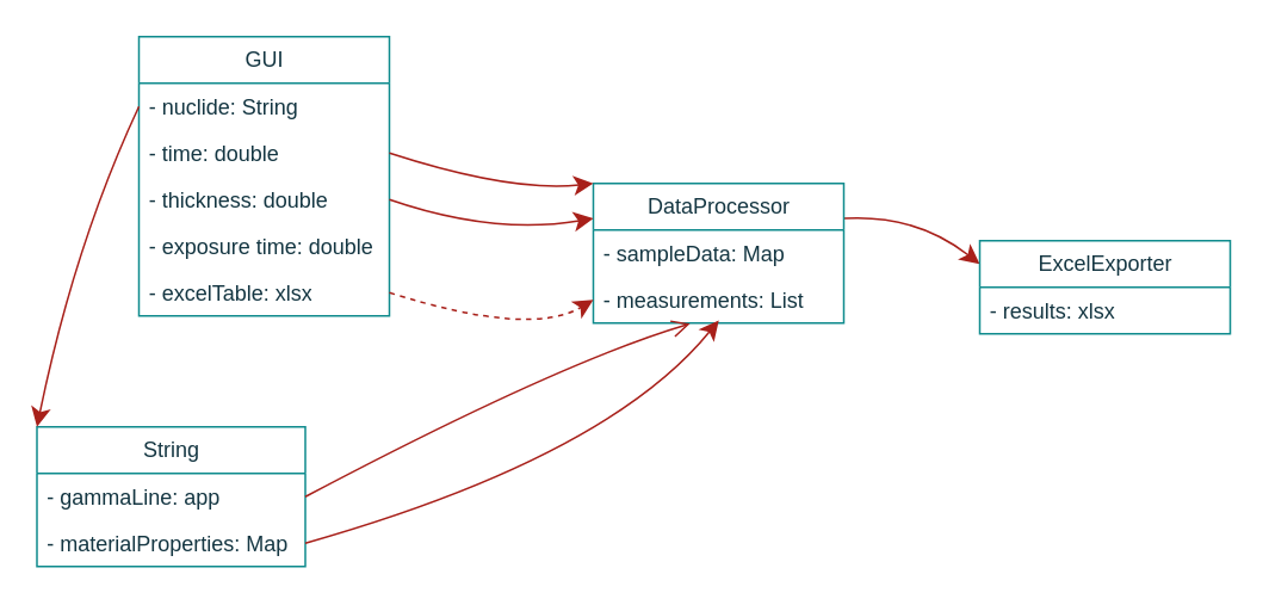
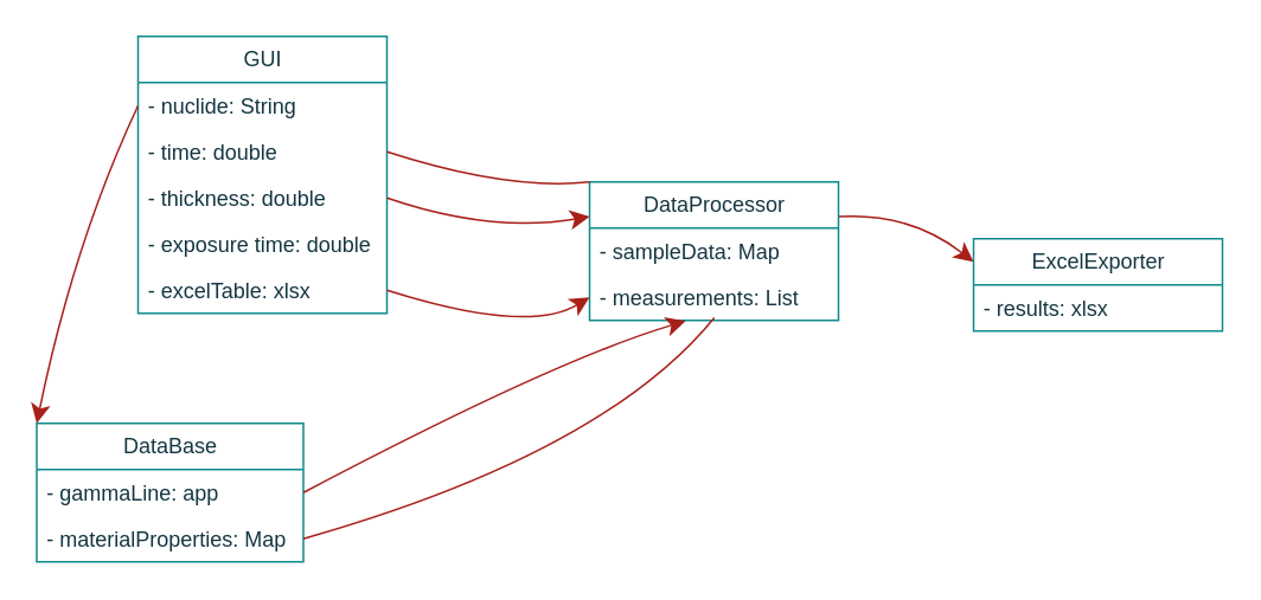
- <mxCell id="12" style="edgeStyle=none;curved=1;rounded=0;orthogonalLoop=1;jettySize=auto;html=1;exitX=1;exitY=0.5;exitDx=0;exitDy=0;entryX=0;entryY=0;entryDx=0;entryDy=0;fontSize=12;startSize=8;endSize=8;labelBackgroundColor=none;strokeColor=#A8201A;fontColor=default;" edge="1" parent="1" source="4" target="9"><mxGeometry relative="1" as="geometry"><Array as="points"><mxPoint x="285" y="107" /></Array></mxGeometry></mxCell>
+ <mxCell id="12" style="edgeStyle=none;curved=1;rounded=0;orthogonalLoop=1;jettySize=auto;html=1;exitX=1;exitY=0.5;exitDx=0;exitDy=0;entryX=0;entryY=0;entryDx=0;entryDy=0;fontSize=12;startSize=8;endSize=8;labelBackgroundColor=none;strokeColor=#A8201A;fontColor=default;endArrow=none;" edge="1" parent="1" source="4" target="9"><mxGeometry relative="1" as="geometry"><Array as="points"><mxPoint x="285" y="107" /></Array></mxGeometry></mxCell>
- <mxCell id="20" style="edgeStyle=none;curved=1;rounded=0;orthogonalLoop=1;jettySize=auto;html=1;exitX=1;exitY=0.5;exitDx=0;exitDy=0;entryX=0;entryY=0.5;entryDx=0;entryDy=0;fontSize=12;startSize=8;endSize=8;labelBackgroundColor=none;strokeColor=#A8201A;fontColor=default;dashed=1;" edge="1" parent="1" source="7" target="11"><mxGeometry relative="1" as="geometry"><Array as="points"><mxPoint x="296" y="188" /></Array></mxGeometry></mxCell>
+ <mxCell id="20" style="edgeStyle=none;curved=1;rounded=0;orthogonalLoop=1;jettySize=auto;html=1;exitX=1;exitY=0.5;exitDx=0;exitDy=0;entryX=0;entryY=0.5;entryDx=0;entryDy=0;fontSize=12;startSize=8;endSize=8;labelBackgroundColor=none;strokeColor=#A8201A;fontColor=default;" edge="1" parent="1" source="7" target="11"><mxGeometry relative="1" as="geometry"><Array as="points"><mxPoint x="296" y="188" /></Array></mxGeometry></mxCell>
- <mxCell id="18" style="edgeStyle=none;curved=1;rounded=0;orthogonalLoop=1;jettySize=auto;html=1;exitX=1;exitY=0.5;exitDx=0;exitDy=0;fontSize=12;startSize=8;endSize=8;entryX=0.386;entryY=1.014;entryDx=0;entryDy=0;entryPerimeter=0;labelBackgroundColor=none;strokeColor=#A8201A;fontColor=default;endArrow=open;" edge="1" parent="1" source="15" target="11"><mxGeometry relative="1" as="geometry"><mxPoint x="376" y="187" as="targetPoint" /><Array as="points"><mxPoint x="312" y="202" /></Array></mxGeometry></mxCell>
+ <mxCell id="18" style="edgeStyle=none;curved=1;rounded=0;orthogonalLoop=1;jettySize=auto;html=1;exitX=1;exitY=0.5;exitDx=0;exitDy=0;fontSize=12;startSize=8;endSize=8;entryX=0.386;entryY=1.014;entryDx=0;entryDy=0;entryPerimeter=0;labelBackgroundColor=none;strokeColor=#A8201A;fontColor=default;" edge="1" parent="1" source="15" target="11"><mxGeometry relative="1" as="geometry"><mxPoint x="376" y="187" as="targetPoint" /><Array as="points"><mxPoint x="312" y="202" /></Array></mxGeometry></mxCell>
- <mxCell id="19" style="edgeStyle=none;curved=1;rounded=0;orthogonalLoop=1;jettySize=auto;html=1;exitX=1;exitY=0.5;exitDx=0;exitDy=0;entryX=0.501;entryY=0.94;entryDx=0;entryDy=0;entryPerimeter=0;fontSize=12;startSize=8;endSize=8;labelBackgroundColor=none;strokeColor=#A8201A;fontColor=default;" edge="1" parent="1" source="16" target="11"><mxGeometry relative="1" as="geometry"><Array as="points"><mxPoint x="339" y="255" /></Array></mxGeometry></mxCell>
+ <mxCell id="19" style="edgeStyle=none;curved=1;rounded=0;orthogonalLoop=1;jettySize=auto;html=1;exitX=1;exitY=0.5;exitDx=0;exitDy=0;entryX=0.501;entryY=0.94;entryDx=0;entryDy=0;entryPerimeter=0;fontSize=12;startSize=8;endSize=8;labelBackgroundColor=none;strokeColor=#A8201A;fontColor=default;endArrow=none;" edge="1" parent="1" source="16" target="11"><mxGeometry relative="1" as="geometry"><Array as="points"><mxPoint x="339" y="255" /></Array></mxGeometry></mxCell>
- <mxCell id="14" value="String" style="swimlane;fontStyle=0;childLayout=stackLayout;horizontal=1;startSize=26;fillColor=none;horizontalStack=0;resizeParent=1;resizeParentMax=0;resizeLast=0;collapsible=1;marginBottom=0;html=1;labelBackgroundColor=none;strokeColor=#0F8B8D;fontColor=#143642;" vertex="1" parent="1"><mxGeometry x="20" y="238" width="150" height="78" as="geometry" /></mxCell>
+ <mxCell id="14" value="DataBase" style="swimlane;fontStyle=0;childLayout=stackLayout;horizontal=1;startSize=26;fillColor=none;horizontalStack=0;resizeParent=1;resizeParentMax=0;resizeLast=0;collapsible=1;marginBottom=0;html=1;labelBackgroundColor=none;strokeColor=#0F8B8D;fontColor=#143642;" vertex="1" parent="1"><mxGeometry x="20" y="238" width="150" height="78" as="geometry" /></mxCell>
